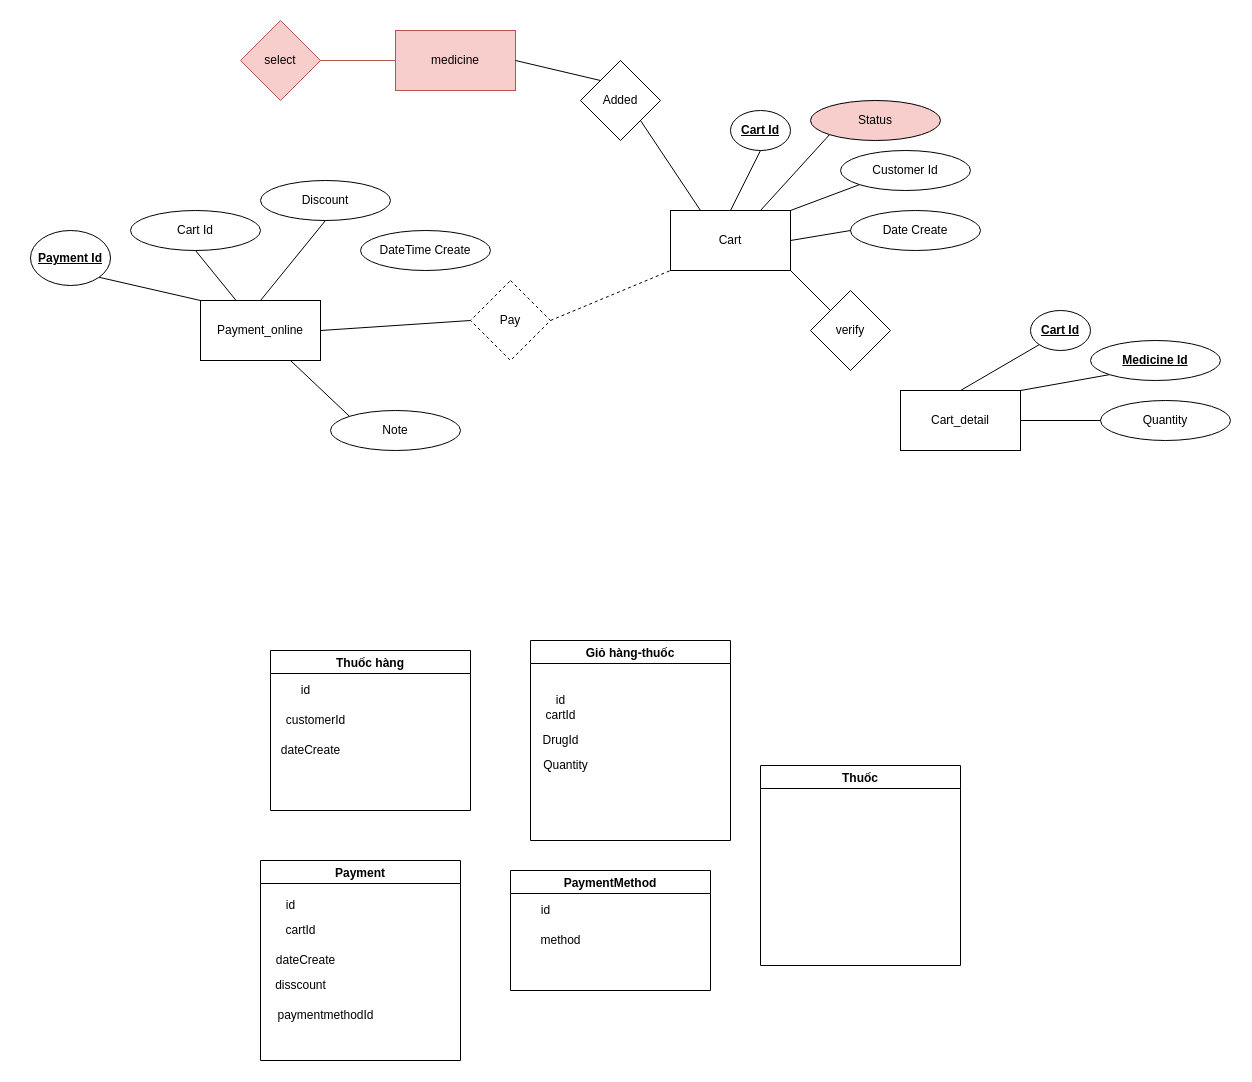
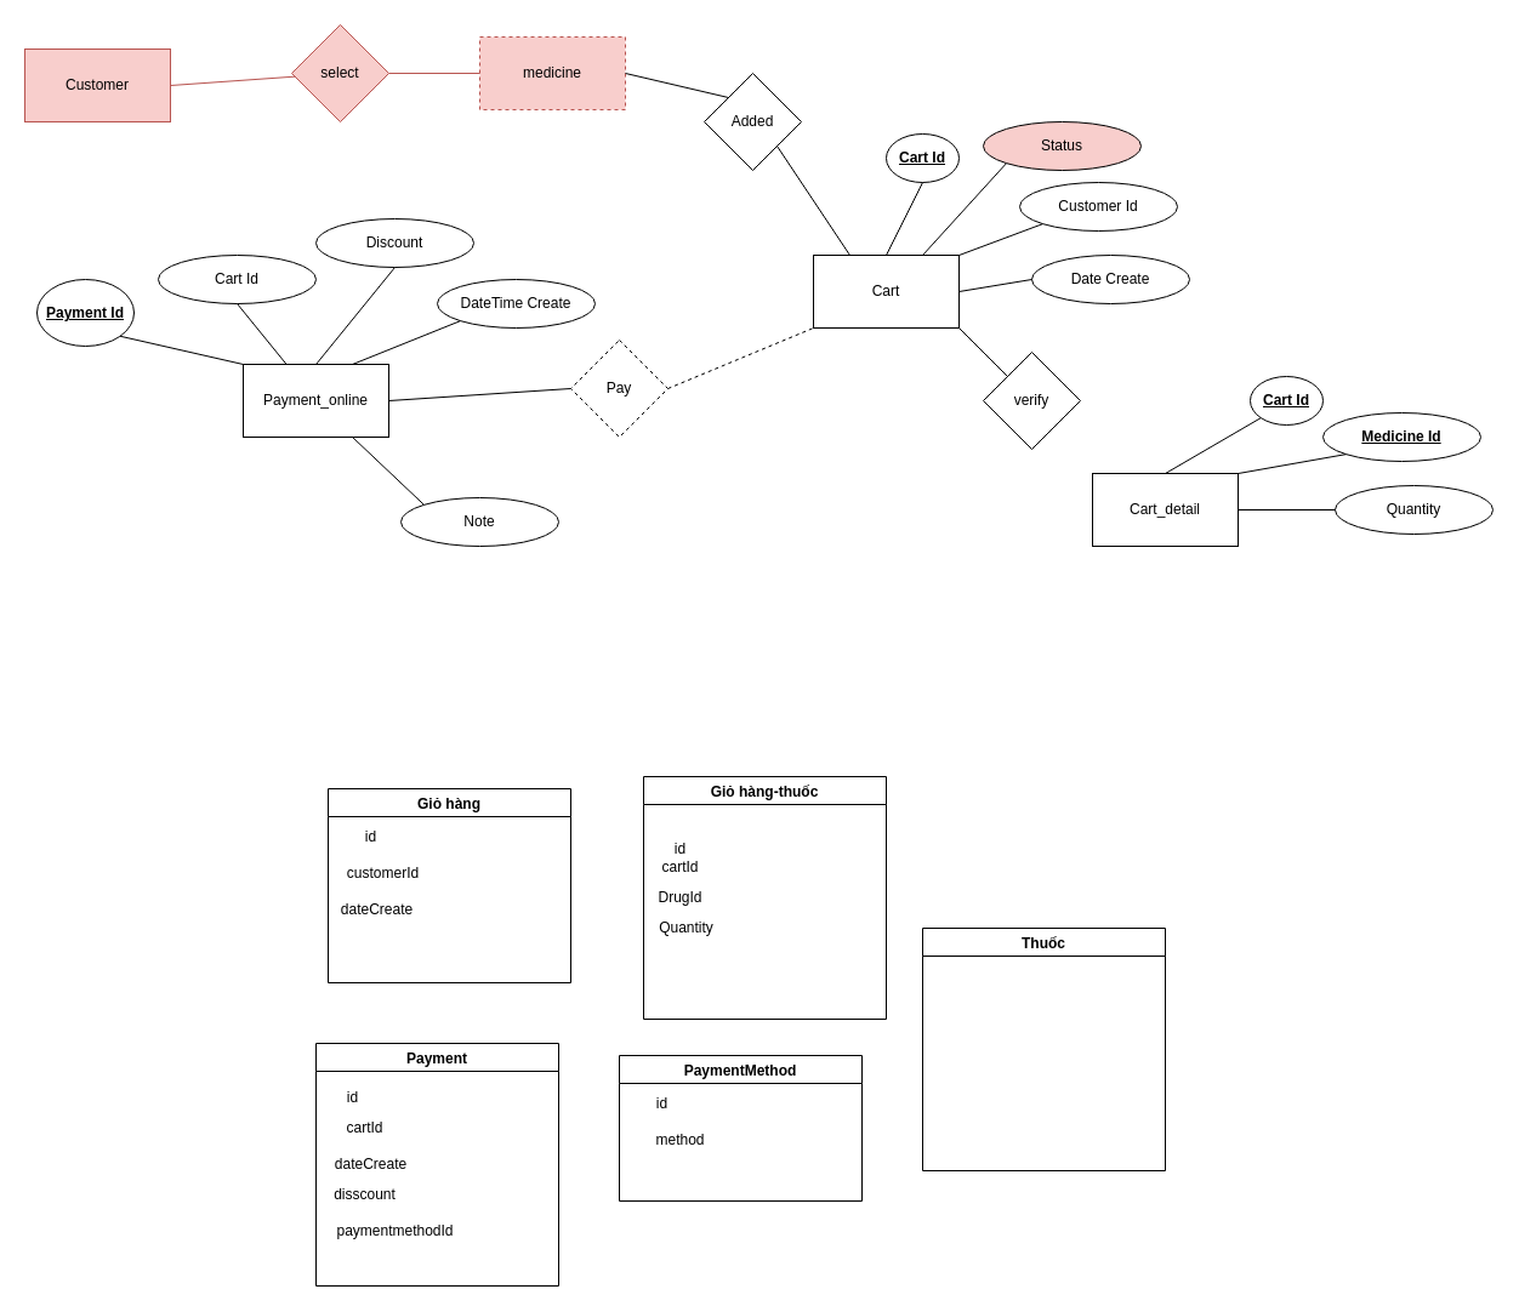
- <mxCell id="3" value="medicine" style="rounded=0;whiteSpace=wrap;html=1;fillColor=#f8cecc;strokeColor=#b85450;" vertex="1" parent="1"><mxGeometry x="395" y="30" width="120" height="60" as="geometry" /></mxCell>
+ <mxCell id="3" value="medicine" style="rounded=0;whiteSpace=wrap;html=1;fillColor=#f8cecc;strokeColor=#b85450;dashed=1;" vertex="1" parent="1"><mxGeometry x="395" y="30" width="120" height="60" as="geometry" /></mxCell>
+ <mxCell id="6" value="" style="endArrow=none;html=1;rounded=0;exitX=1;exitY=0.5;exitDx=0;exitDy=0;fillColor=#f8cecc;strokeColor=#b85450;" edge="1" parent="1" source="2" target="5"><mxGeometry width="50" height="50" relative="1" as="geometry"><mxPoint x="430" y="220" as="sourcePoint" /><mxPoint x="480" y="170" as="targetPoint" /></mxGeometry></mxCell>
+ <mxCell id="2" value="Customer" style="rounded=0;whiteSpace=wrap;html=1;fillColor=#f8cecc;strokeColor=#b85450;" vertex="1" parent="1"><mxGeometry x="20" y="40" width="120" height="60" as="geometry" /></mxCell>
+ <mxCell id="54" value="" style="endArrow=none;html=1;rounded=0;entryX=0;entryY=1;entryDx=0;entryDy=0;exitX=0.75;exitY=0;exitDx=0;exitDy=0;" edge="1" parent="1" target="53" source="31"><mxGeometry width="50" height="50" relative="1" as="geometry"><mxPoint x="220" y="280" as="sourcePoint" /><mxPoint x="150" y="480" as="targetPoint" /></mxGeometry></mxCell>
- <mxCell id="12" value="Thuốc hàng" style="swimlane;" vertex="1" parent="1"><mxGeometry x="270" y="650" width="200" height="160" as="geometry" /></mxCell>
+ <mxCell id="12" value="Giỏ hàng" style="swimlane;" vertex="1" parent="1"><mxGeometry x="270" y="650" width="200" height="160" as="geometry" /></mxCell>
